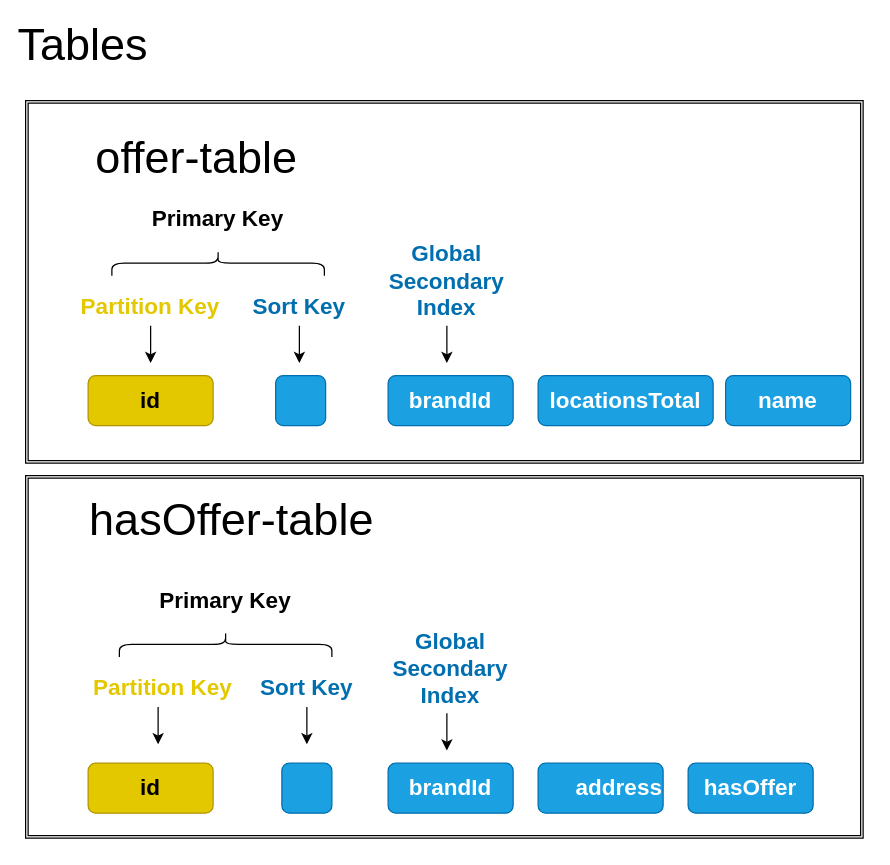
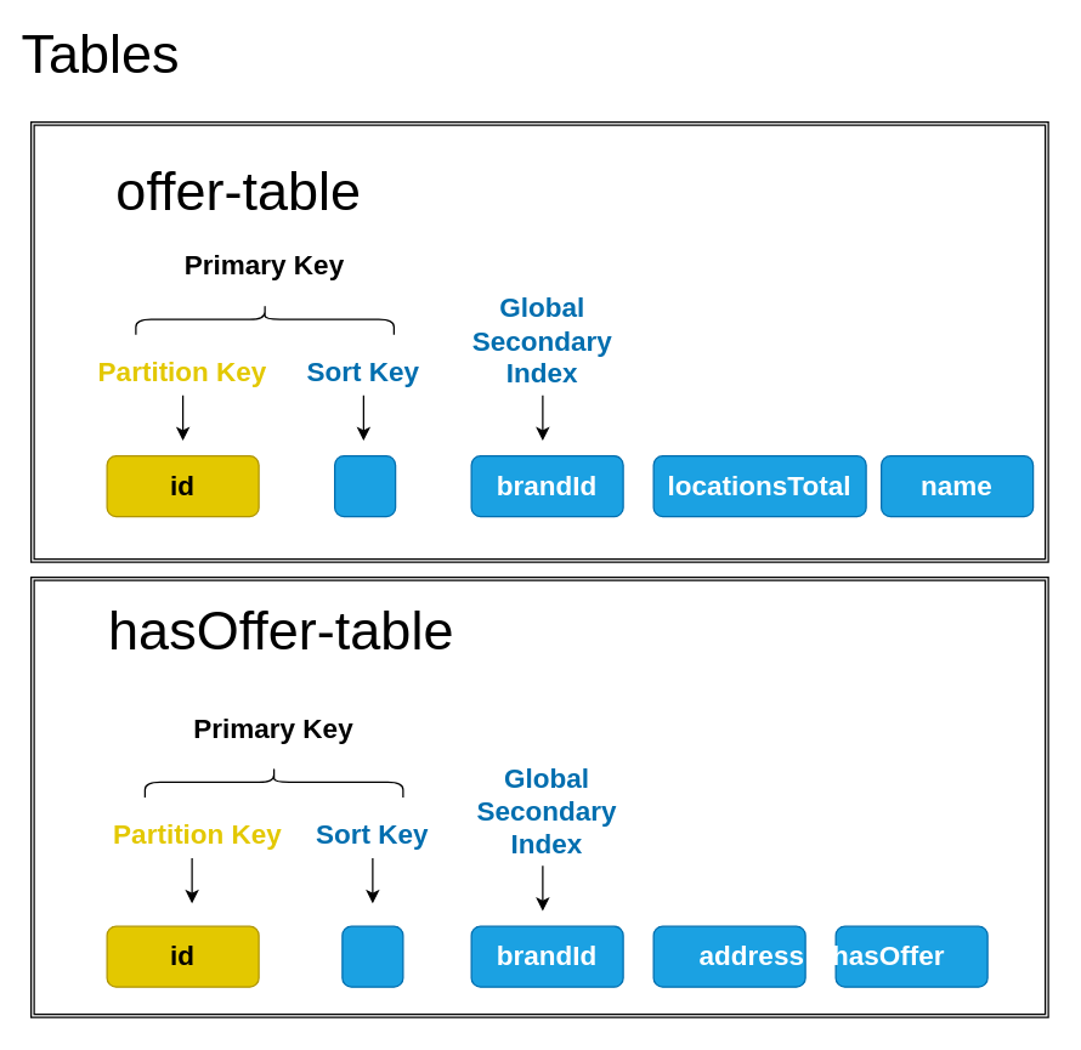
- <mxCell id="33" value="&lt;b&gt;&lt;font color=&quot;#ffffff&quot;&gt;hasOffer&lt;/font&gt;&lt;/b&gt;" style="text;html=1;strokeColor=none;fillColor=none;align=center;verticalAlign=middle;whiteSpace=wrap;rounded=0;fontSize=18;" parent="1" vertex="1"><mxGeometry x="570" y="615" width="60" height="30" as="geometry" /></mxCell>
+ <mxCell id="33" value="&lt;b&gt;&lt;font color=&quot;#ffffff&quot;&gt;hasOffer&lt;/font&gt;&lt;/b&gt;" style="text;html=1;strokeColor=none;fillColor=none;align=center;verticalAlign=middle;whiteSpace=wrap;rounded=0;fontSize=18;" parent="1" vertex="1"><mxGeometry x="555" y="615" width="60" height="30" as="geometry" /></mxCell>
